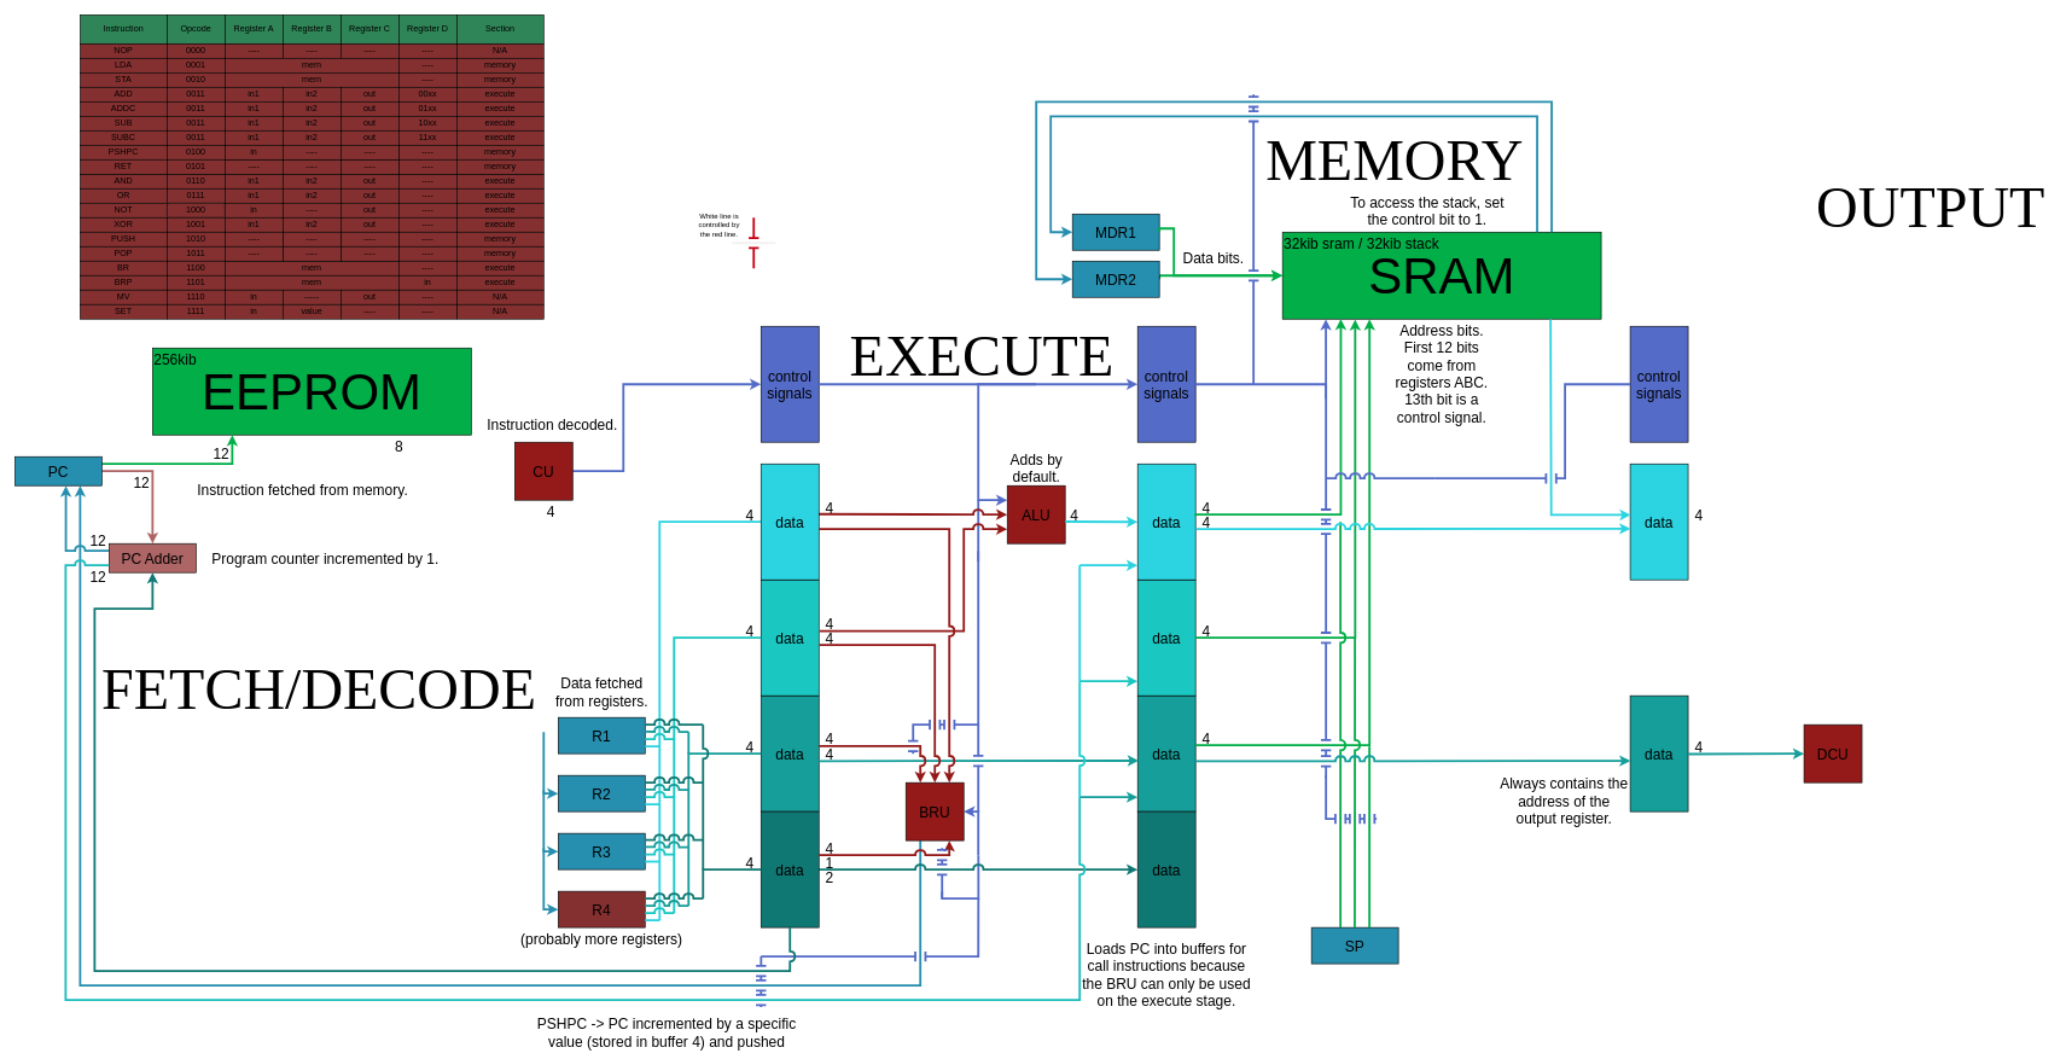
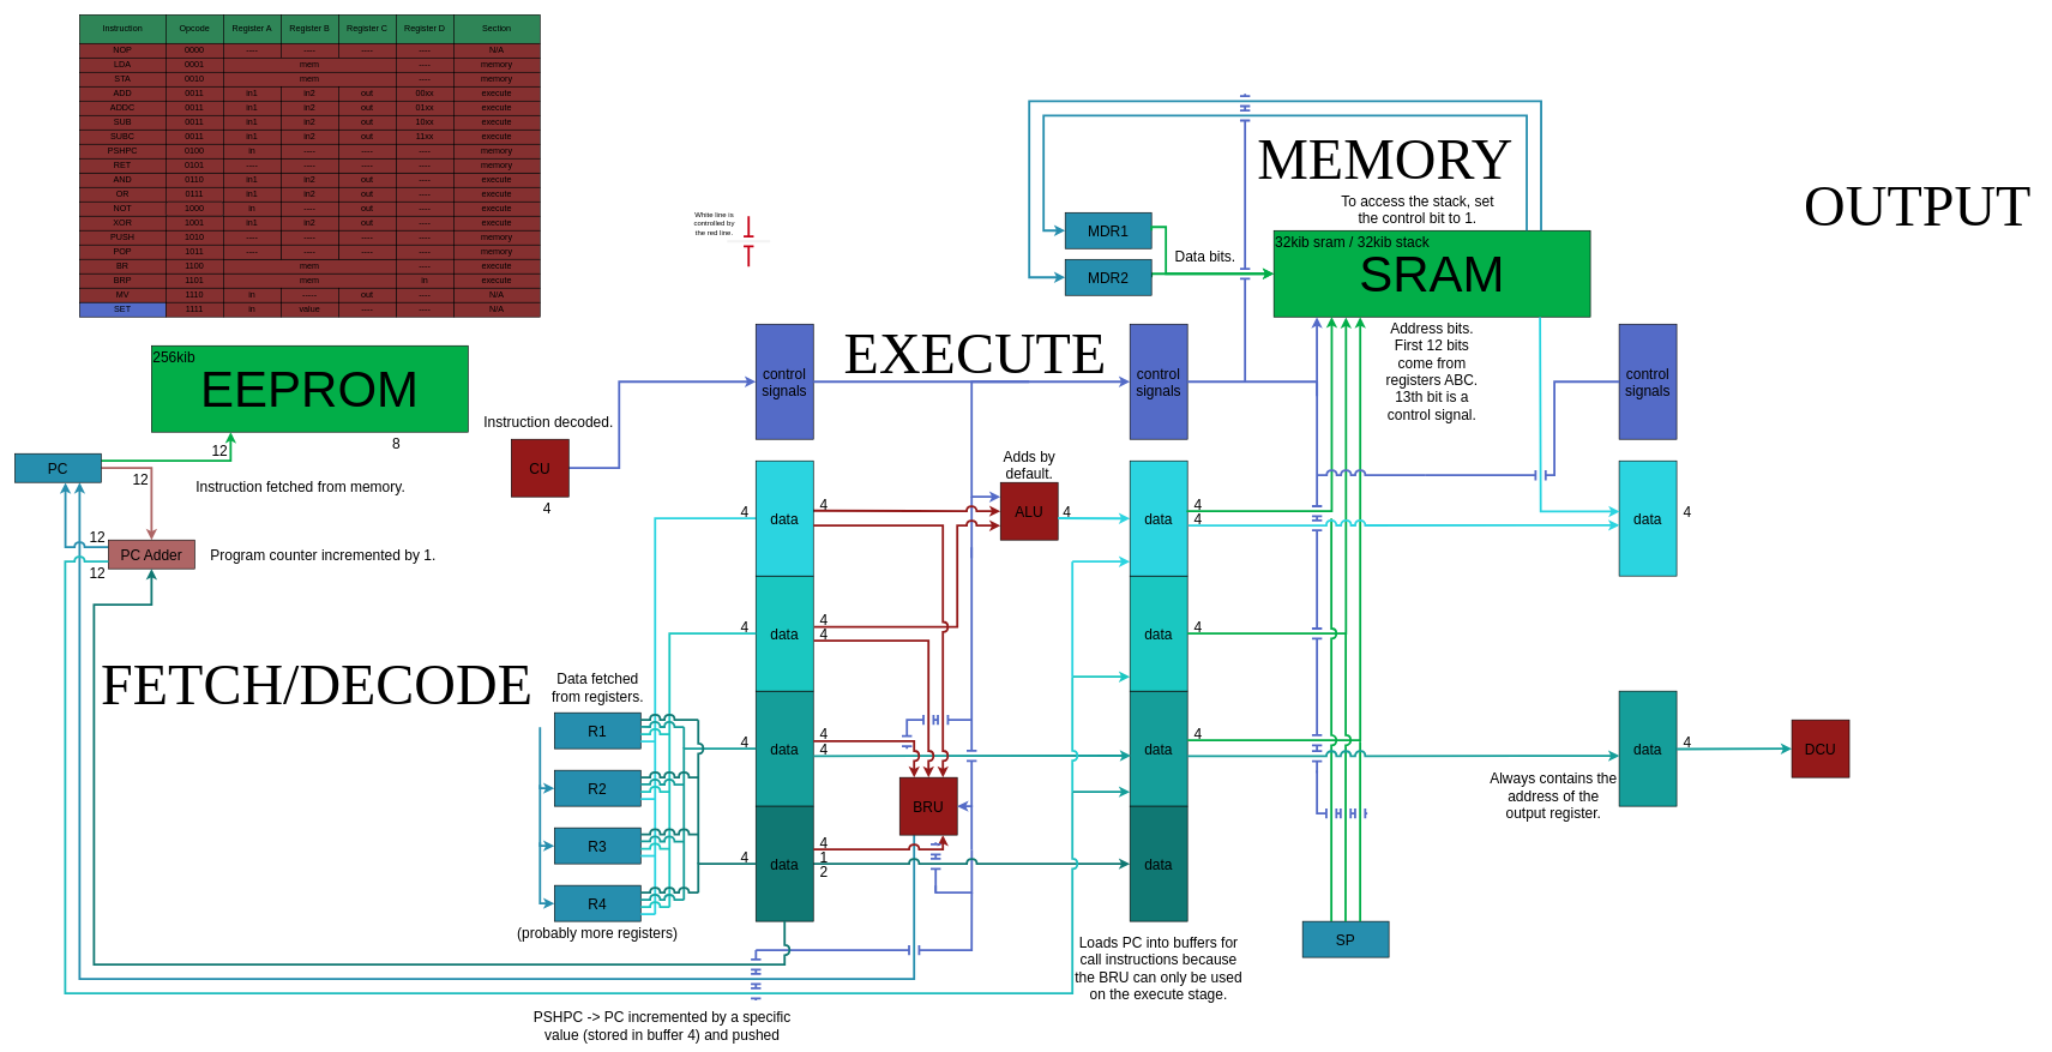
- <mxCell id="235" value="SET" style="rounded=0;whiteSpace=wrap;html=1;strokeColor=default;fillColor=#853030;" parent="1" vertex="1"><mxGeometry x="110" y="420" width="120" height="20" as="geometry" /></mxCell>
+ <mxCell id="235" value="SET" style="rounded=0;whiteSpace=wrap;html=1;strokeColor=default;fillColor=#546bc7;" parent="1" vertex="1"><mxGeometry x="110" y="420" width="120" height="20" as="geometry" /></mxCell>
- <mxCell id="90" value="R4" style="rounded=0;whiteSpace=wrap;html=1;strokeColor=default;fillColor=#853030;fontSize=20;" parent="1" vertex="1"><mxGeometry x="770" y="1230" width="120" height="50" as="geometry" /></mxCell>
+ <mxCell id="90" value="R4" style="rounded=0;whiteSpace=wrap;html=1;strokeColor=default;fillColor=#268EAE;fontSize=20;" parent="1" vertex="1"><mxGeometry x="770" y="1230" width="120" height="50" as="geometry" /></mxCell>
